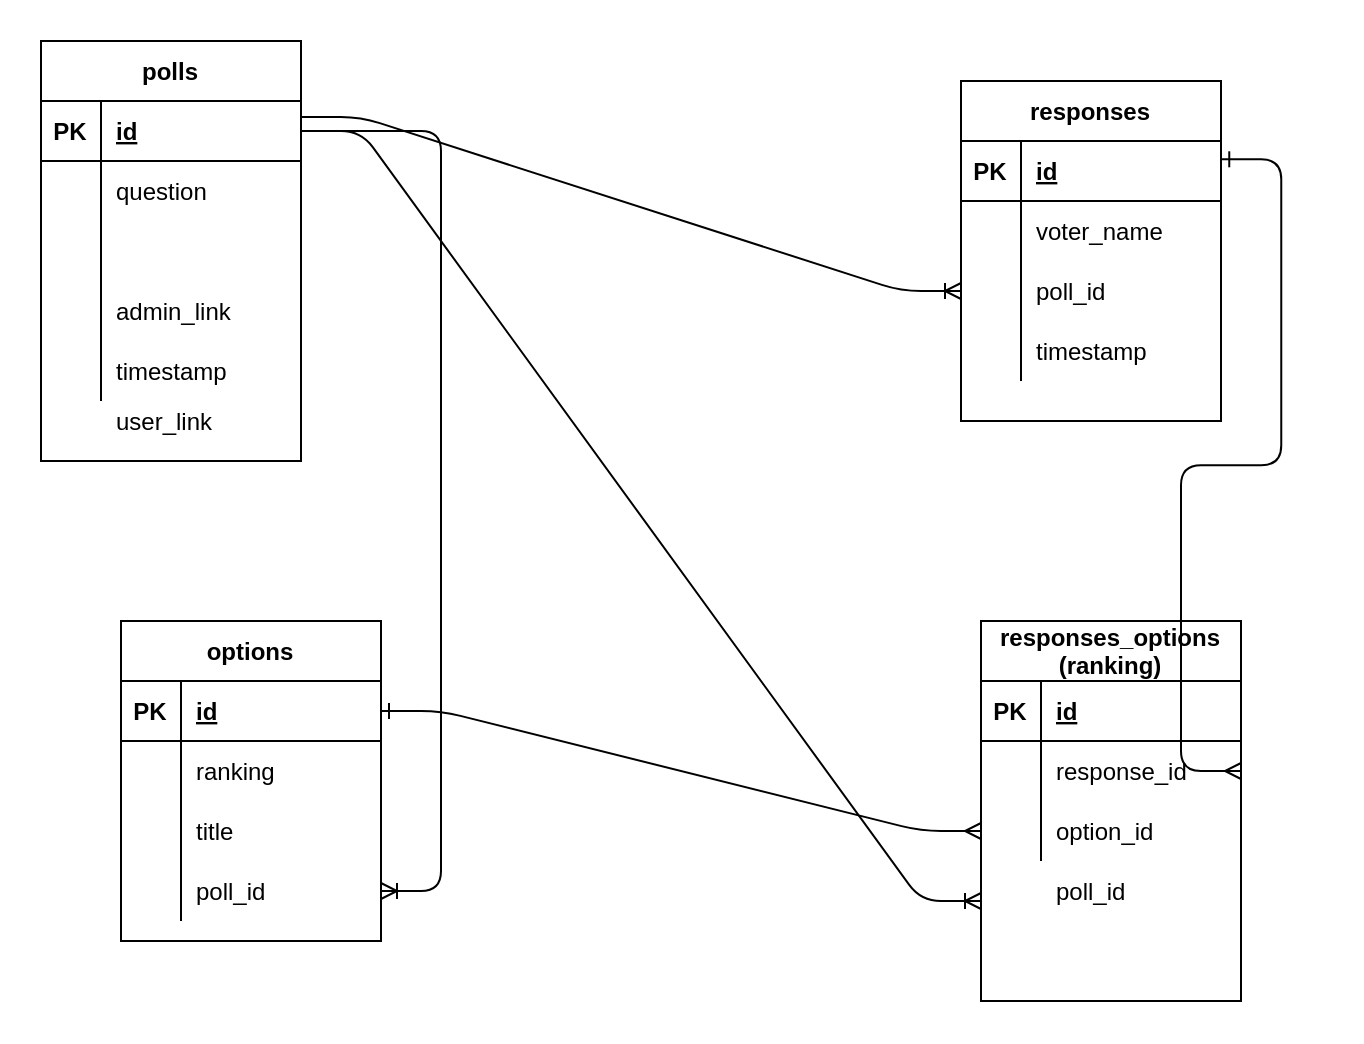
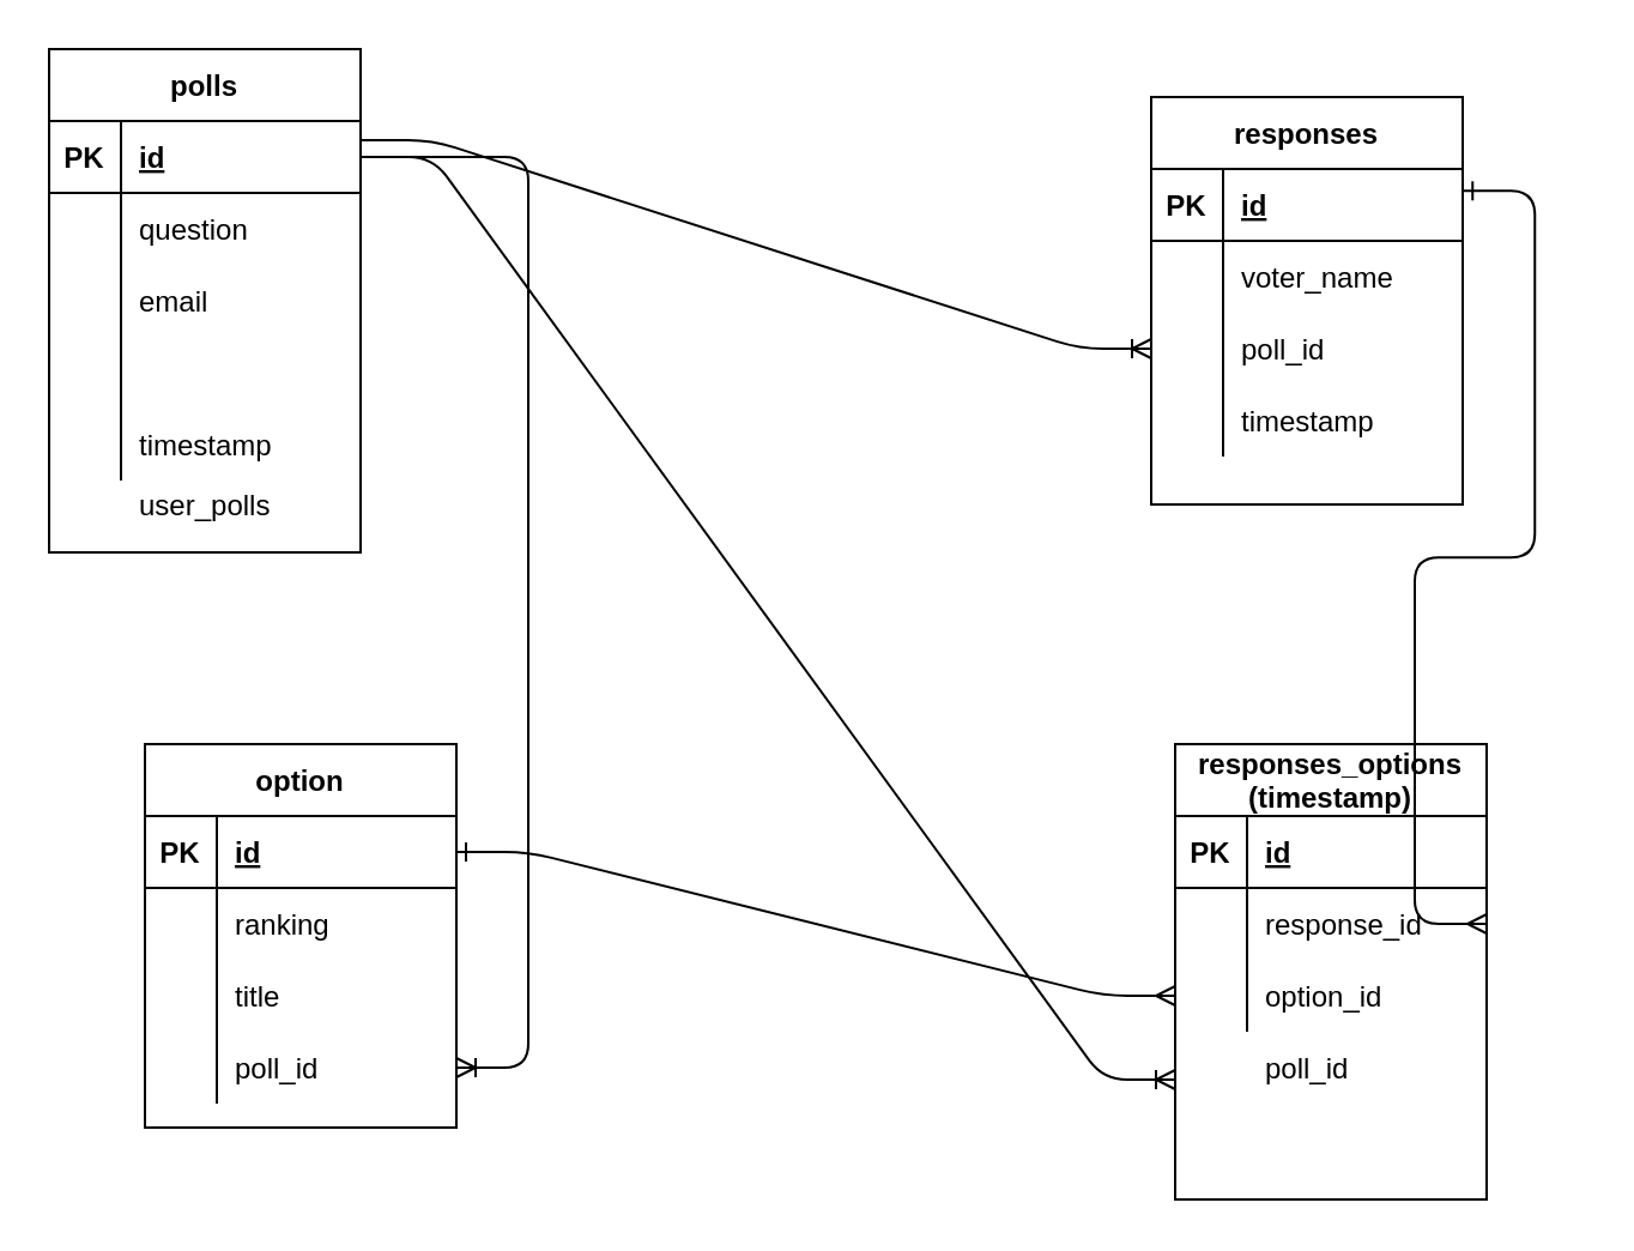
+ <mxCell id="11" value="email" style="shape=partialRectangle;connectable=0;fillColor=none;top=0;left=0;bottom=0;right=0;align=left;spacingLeft=6;overflow=hidden;" parent="9" vertex="1"><mxGeometry x="30" width="100" height="30" as="geometry" /></mxCell>
- <mxCell id="14" value="admin_link" style="shape=partialRectangle;connectable=0;fillColor=none;top=0;left=0;bottom=0;right=0;align=left;spacingLeft=6;overflow=hidden;" parent="12" vertex="1"><mxGeometry x="30" width="100" height="30" as="geometry" /></mxCell>
- <mxCell id="18" value="user_link" style="shape=partialRectangle;connectable=0;fillColor=none;top=0;left=0;bottom=0;right=0;align=left;spacingLeft=6;overflow=hidden;" parent="1" vertex="1"><mxGeometry x="50" y="200" width="100" height="20" as="geometry" /></mxCell>
+ <mxCell id="18" value="user_polls" style="shape=partialRectangle;connectable=0;fillColor=none;top=0;left=0;bottom=0;right=0;align=left;spacingLeft=6;overflow=hidden;" parent="1" vertex="1"><mxGeometry x="50" y="200" width="100" height="20" as="geometry" /></mxCell>
- <mxCell id="44" value="responses_options&#10;(ranking)" style="shape=table;startSize=30;container=1;collapsible=1;childLayout=tableLayout;fixedRows=1;rowLines=0;fontStyle=1;align=center;resizeLast=1;" parent="1" vertex="1"><mxGeometry x="490" y="310" width="130" height="190" as="geometry" /></mxCell>
+ <mxCell id="44" value="responses_options&#10;(timestamp)" style="shape=table;startSize=30;container=1;collapsible=1;childLayout=tableLayout;fixedRows=1;rowLines=0;fontStyle=1;align=center;resizeLast=1;" parent="1" vertex="1"><mxGeometry x="490" y="310" width="130" height="190" as="geometry" /></mxCell>
- <mxCell id="19" value="options" style="shape=table;startSize=30;container=1;collapsible=1;childLayout=tableLayout;fixedRows=1;rowLines=0;fontStyle=1;align=center;resizeLast=1;" parent="1" vertex="1"><mxGeometry x="60" y="310" width="130" height="160" as="geometry" /></mxCell>
+ <mxCell id="19" value="option" style="shape=table;startSize=30;container=1;collapsible=1;childLayout=tableLayout;fixedRows=1;rowLines=0;fontStyle=1;align=center;resizeLast=1;" parent="1" vertex="1"><mxGeometry x="60" y="310" width="130" height="160" as="geometry" /></mxCell>
